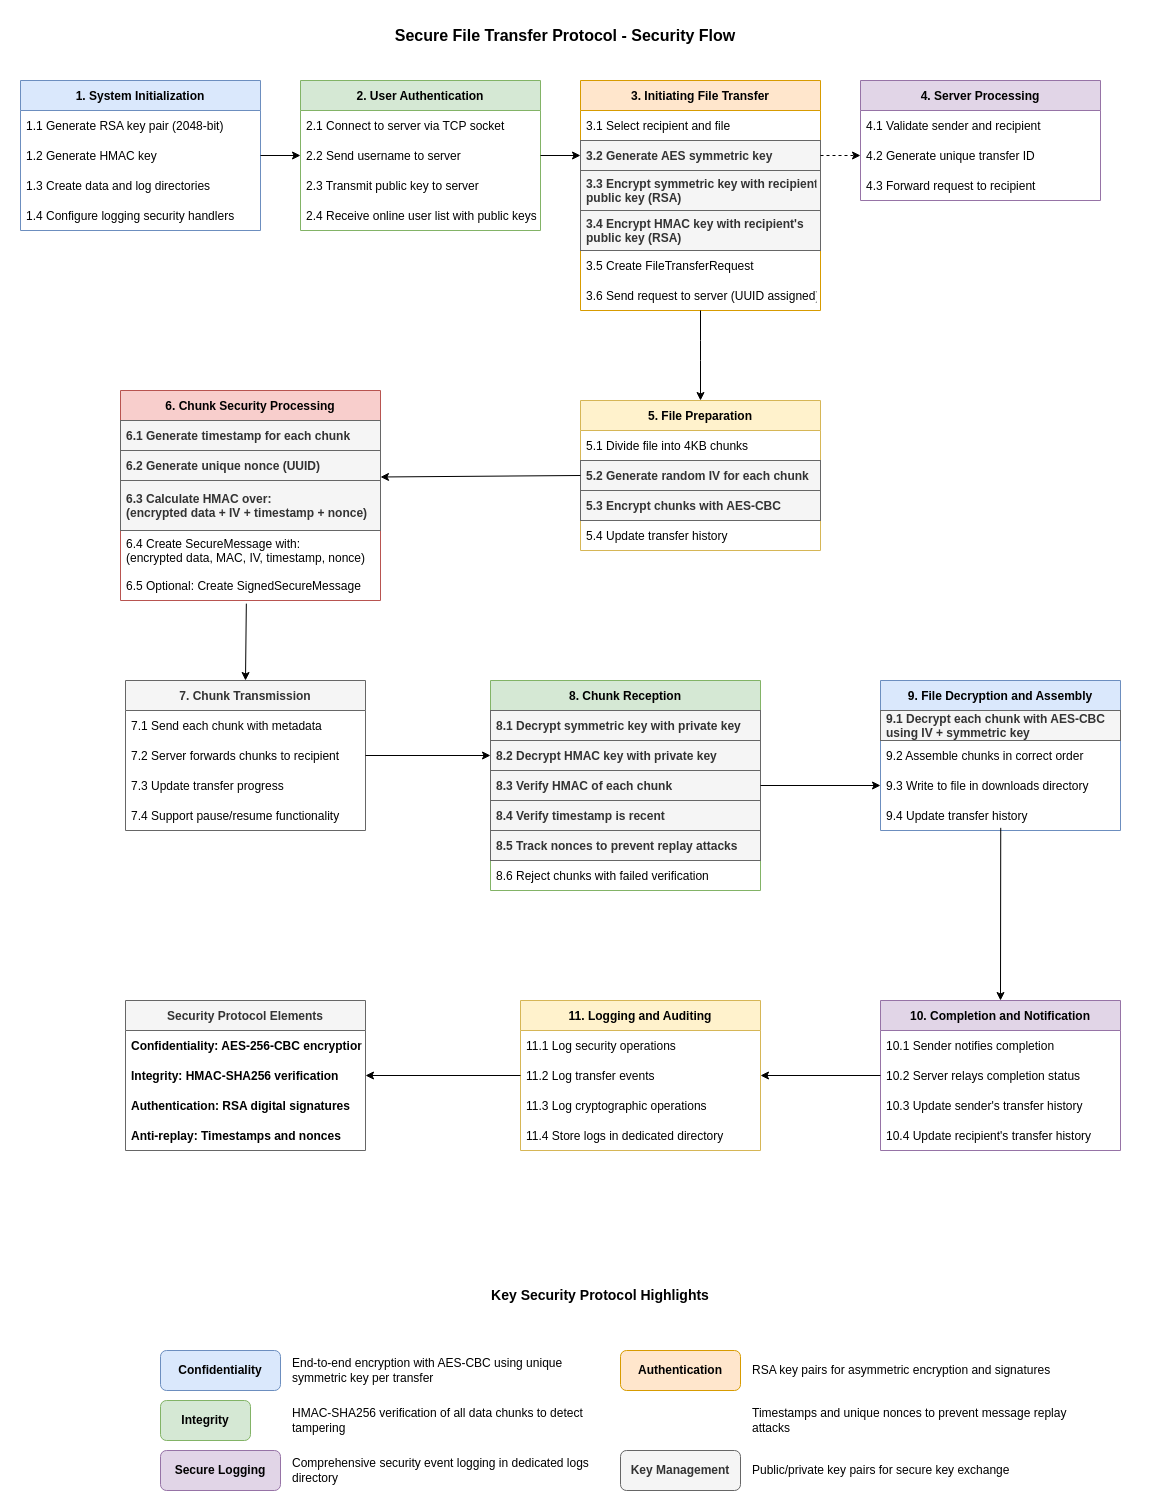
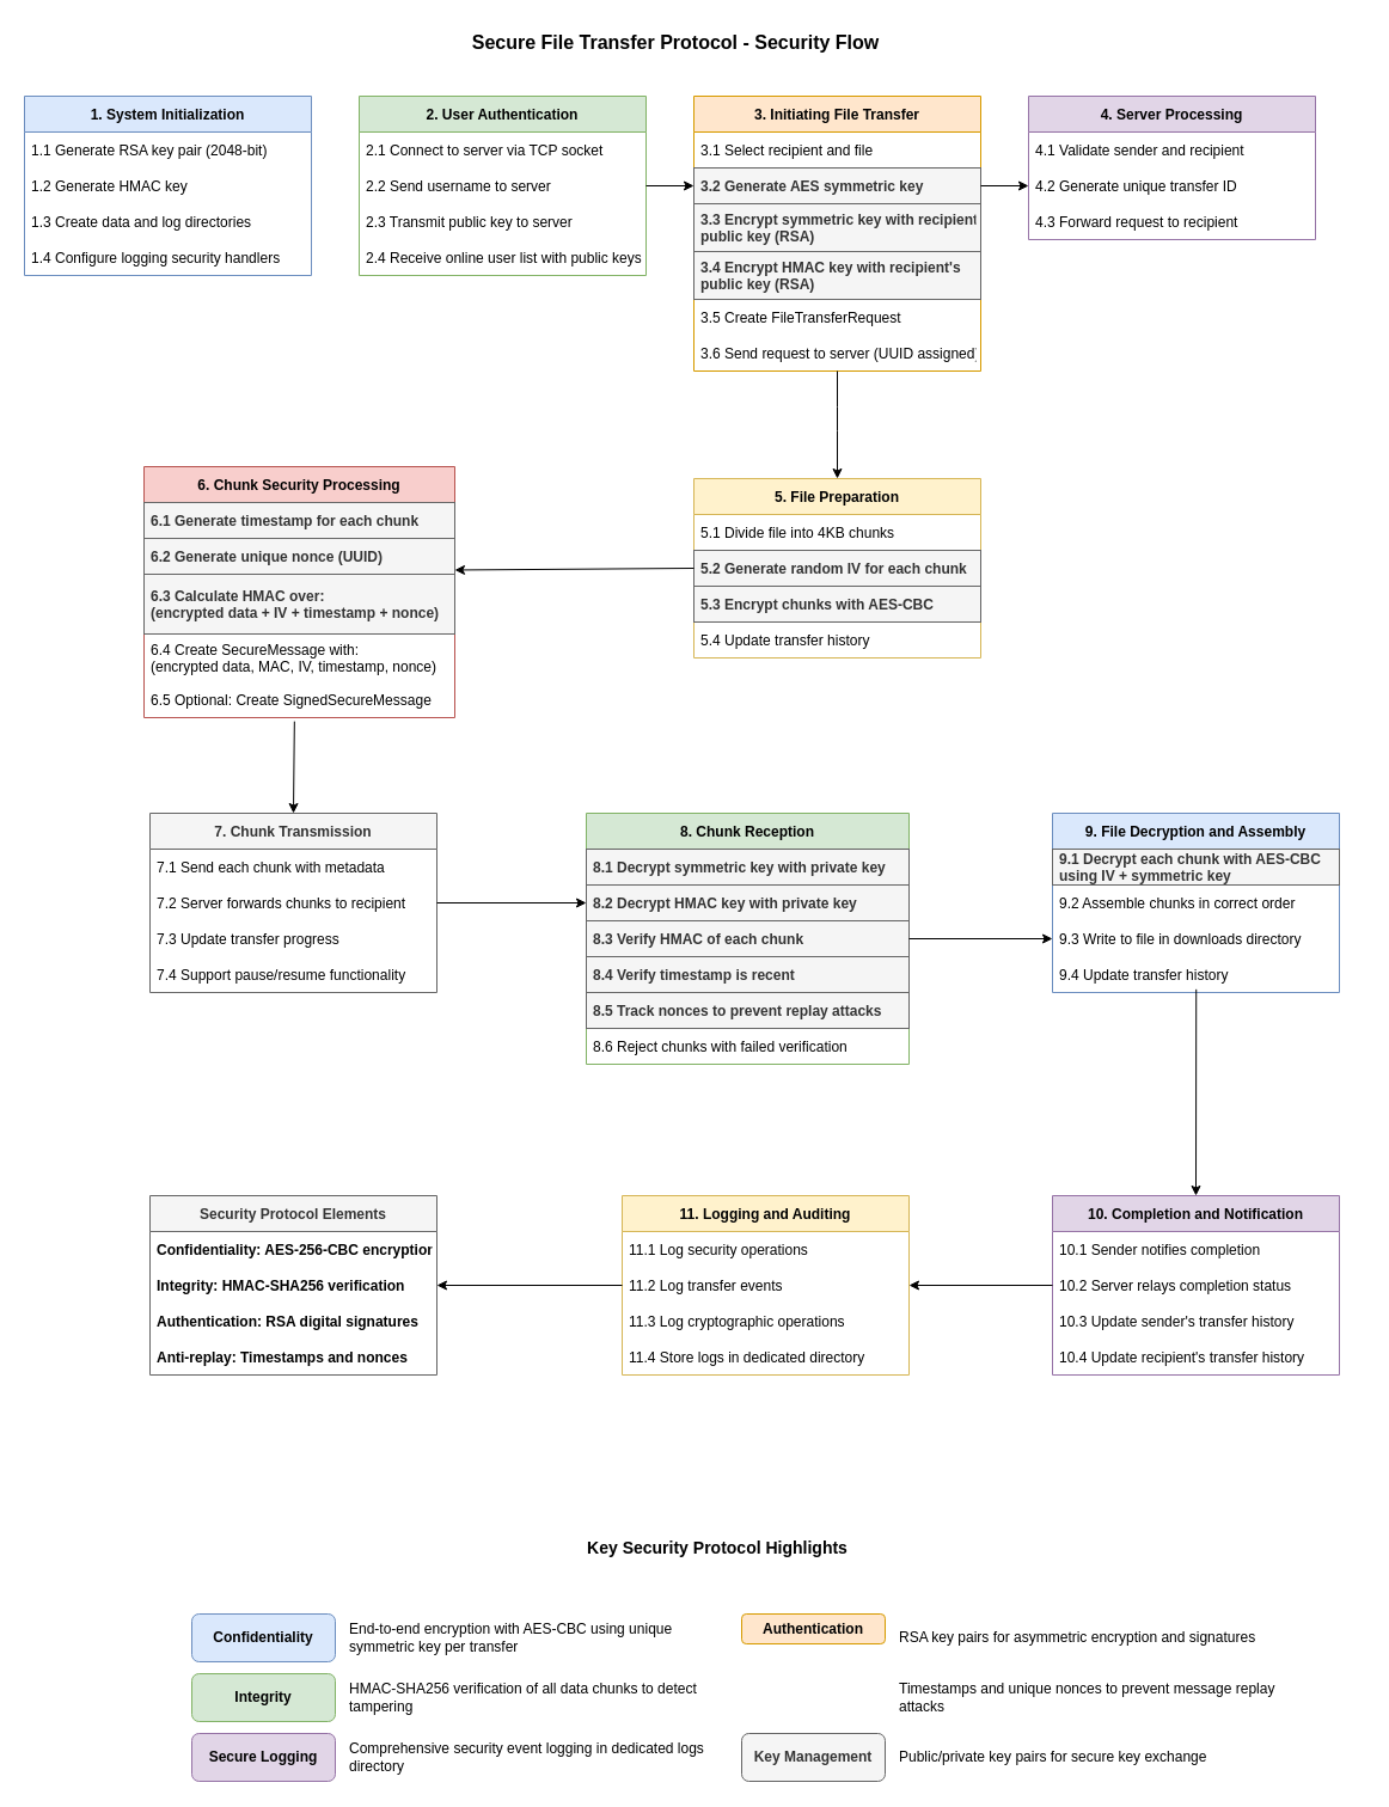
- <mxCell id="67" value="" style="endArrow=classic;html=1;rounded=0;exitX=1;exitY=0.5;exitDx=0;exitDy=0;entryX=0;entryY=0.5;entryDx=0;entryDy=0;" parent="1" source="5" target="10" edge="1"><mxGeometry width="50" height="50" relative="1" as="geometry"><mxPoint x="270" y="155" as="sourcePoint" /><mxPoint x="300" y="155" as="targetPoint" /></mxGeometry></mxCell>
- <mxCell id="69" value="" style="endArrow=classic;html=1;rounded=0;exitX=1;exitY=0.5;exitDx=0;exitDy=0;entryX=0;entryY=0.5;entryDx=0;entryDy=0;dashed=1;" parent="1" source="15" target="22" edge="1"><mxGeometry width="50" height="50" relative="1" as="geometry"><mxPoint x="830" y="155" as="sourcePoint" /><mxPoint x="860" y="155" as="targetPoint" /></mxGeometry></mxCell>
+ <mxCell id="69" value="" style="endArrow=classic;html=1;rounded=0;exitX=1;exitY=0.5;exitDx=0;exitDy=0;entryX=0;entryY=0.5;entryDx=0;entryDy=0;" parent="1" source="15" target="22" edge="1"><mxGeometry width="50" height="50" relative="1" as="geometry"><mxPoint x="830" y="155" as="sourcePoint" /><mxPoint x="860" y="155" as="targetPoint" /></mxGeometry></mxCell>
- <mxCell id="82" value="Authentication" style="rounded=1;whiteSpace=wrap;html=1;fillColor=#ffe6cc;strokeColor=#d79b00;fontStyle=1" parent="1" vertex="1"><mxGeometry x="620" y="1350" width="120" height="40" as="geometry" /></mxCell>
+ <mxCell id="82" value="Authentication" style="rounded=1;whiteSpace=wrap;html=1;fillColor=#ffe6cc;strokeColor=#d79b00;fontStyle=1" parent="1" vertex="1"><mxGeometry x="620" y="1350" width="120" height="25" as="geometry" /></mxCell>
- <mxCell id="80" value="Integrity" style="rounded=1;whiteSpace=wrap;html=1;fillColor=#d5e8d4;strokeColor=#82b366;fontStyle=1" parent="1" vertex="1"><mxGeometry x="160" y="1400" width="90" height="40" as="geometry" /></mxCell>
+ <mxCell id="80" value="Integrity" style="rounded=1;whiteSpace=wrap;html=1;fillColor=#d5e8d4;strokeColor=#82b366;fontStyle=1" parent="1" vertex="1"><mxGeometry x="160" y="1400" width="120" height="40" as="geometry" /></mxCell>
